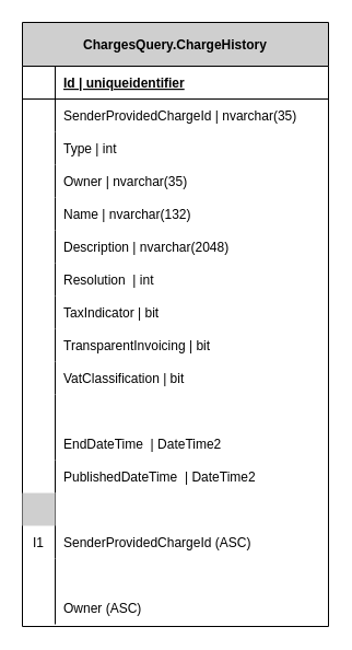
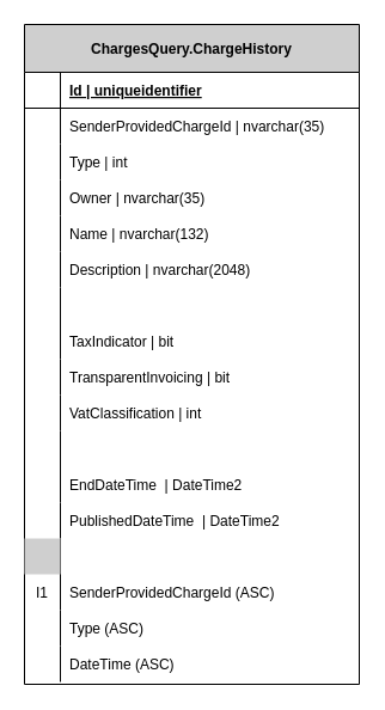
- <mxCell id="22" value="Resolution  | int" style="shape=partialRectangle;connectable=0;fillColor=none;top=0;left=0;bottom=0;right=0;align=left;spacingLeft=6;overflow=hidden;" parent="20" vertex="1"><mxGeometry x="30" width="250" height="30" as="geometry"><mxRectangle width="250" height="30" as="alternateBounds" /></mxGeometry></mxCell>
- <mxCell id="31" value="VatClassification | bit" style="shape=partialRectangle;connectable=0;fillColor=none;top=0;left=0;bottom=0;right=0;align=left;spacingLeft=6;overflow=hidden;" parent="29" vertex="1"><mxGeometry x="30" width="250" height="30" as="geometry"><mxRectangle width="250" height="30" as="alternateBounds" /></mxGeometry></mxCell>
+ <mxCell id="31" value="VatClassification | int" style="shape=partialRectangle;connectable=0;fillColor=none;top=0;left=0;bottom=0;right=0;align=left;spacingLeft=6;overflow=hidden;" parent="29" vertex="1"><mxGeometry x="30" width="250" height="30" as="geometry"><mxRectangle width="250" height="30" as="alternateBounds" /></mxGeometry></mxCell>
+ <mxCell id="47" value="Type (ASC)" style="shape=partialRectangle;connectable=0;fillColor=none;top=0;left=0;bottom=0;right=0;align=left;spacingLeft=6;overflow=hidden;" parent="45" vertex="1"><mxGeometry x="30" width="250" height="30" as="geometry"><mxRectangle width="250" height="30" as="alternateBounds" /></mxGeometry></mxCell>
- <mxCell id="50" value="Owner (ASC)" style="shape=partialRectangle;connectable=0;fillColor=none;top=0;left=0;bottom=0;right=0;align=left;spacingLeft=6;overflow=hidden;labelBackgroundColor=none;" parent="48" vertex="1"><mxGeometry x="30" width="250" height="30" as="geometry"><mxRectangle width="250" height="30" as="alternateBounds" /></mxGeometry></mxCell>
+ <mxCell id="50" value="DateTime (ASC)" style="shape=partialRectangle;connectable=0;fillColor=none;top=0;left=0;bottom=0;right=0;align=left;spacingLeft=6;overflow=hidden;labelBackgroundColor=none;" parent="48" vertex="1"><mxGeometry x="30" width="250" height="30" as="geometry"><mxRectangle width="250" height="30" as="alternateBounds" /></mxGeometry></mxCell>
